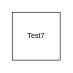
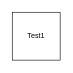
- <mxCell id="3" value="Test7" style="text;strokeColor=none;align=center;fillColor=none;html=1;verticalAlign=middle;whiteSpace=wrap;rounded=0;" vertex="1" parent="1"><mxGeometry x="30" y="45" width="60" height="30" as="geometry" /></mxCell>
+ <mxCell id="3" value="Test1" style="text;strokeColor=none;align=center;fillColor=none;html=1;verticalAlign=middle;whiteSpace=wrap;rounded=0;" vertex="1" parent="1"><mxGeometry x="30" y="45" width="60" height="30" as="geometry" /></mxCell>
